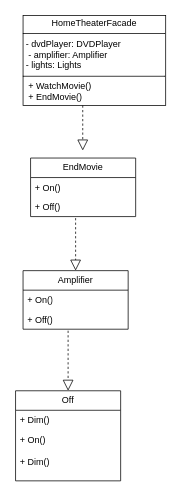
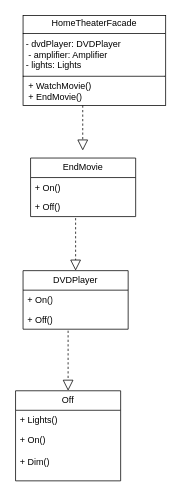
- <mxCell id="6" value="Amplifier " style="swimlane;fontStyle=0;childLayout=stackLayout;horizontal=1;startSize=26;fillColor=none;horizontalStack=0;resizeParent=1;resizeParentMax=0;resizeLast=0;collapsible=1;marginBottom=0;whiteSpace=wrap;html=1;" vertex="1" parent="1"><mxGeometry x="30" y="360" width="140" height="78" as="geometry" /></mxCell>
+ <mxCell id="6" value="DVDPlayer " style="swimlane;fontStyle=0;childLayout=stackLayout;horizontal=1;startSize=26;fillColor=none;horizontalStack=0;resizeParent=1;resizeParentMax=0;resizeLast=0;collapsible=1;marginBottom=0;whiteSpace=wrap;html=1;" vertex="1" parent="1"><mxGeometry x="30" y="360" width="140" height="78" as="geometry" /></mxCell>
- <mxCell id="10" value="+ Dim()" style="text;strokeColor=none;fillColor=none;align=left;verticalAlign=top;spacingLeft=4;spacingRight=4;overflow=hidden;rotatable=0;points=[[0,0.5],[1,0.5]];portConstraint=eastwest;whiteSpace=wrap;html=1;" vertex="1" parent="9"><mxGeometry y="26" width="140" height="26" as="geometry" /></mxCell>
+ <mxCell id="10" value="+ Lights()" style="text;strokeColor=none;fillColor=none;align=left;verticalAlign=top;spacingLeft=4;spacingRight=4;overflow=hidden;rotatable=0;points=[[0,0.5],[1,0.5]];portConstraint=eastwest;whiteSpace=wrap;html=1;" vertex="1" parent="9"><mxGeometry y="26" width="140" height="26" as="geometry" /></mxCell>
